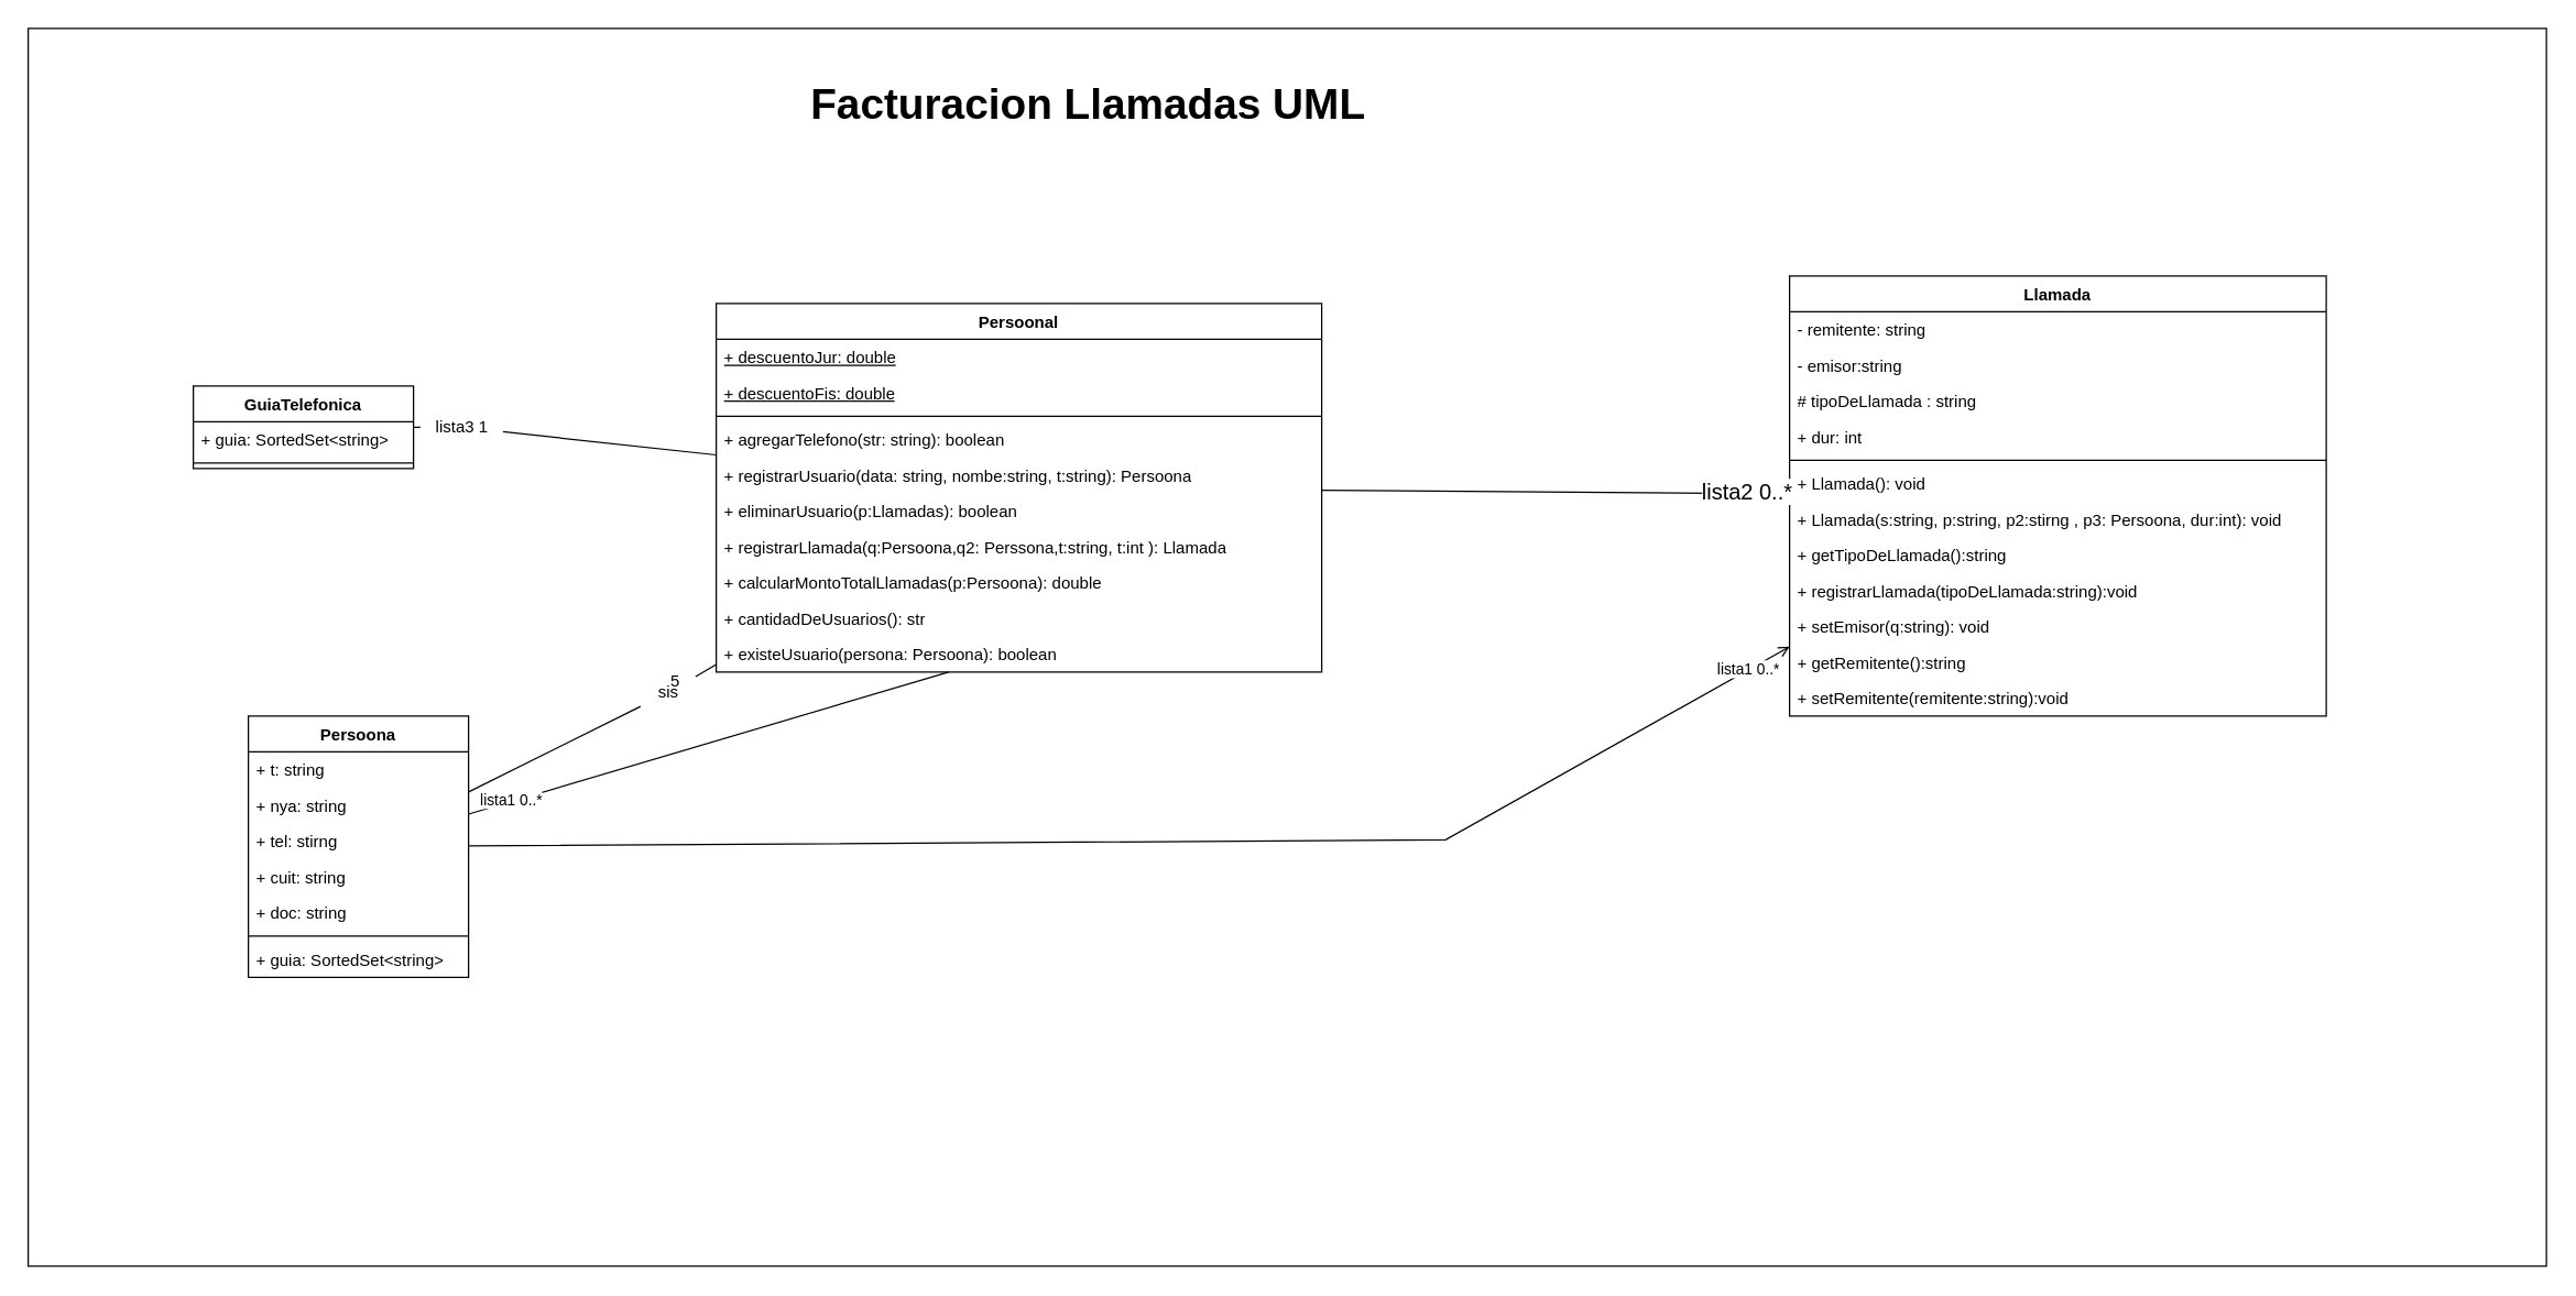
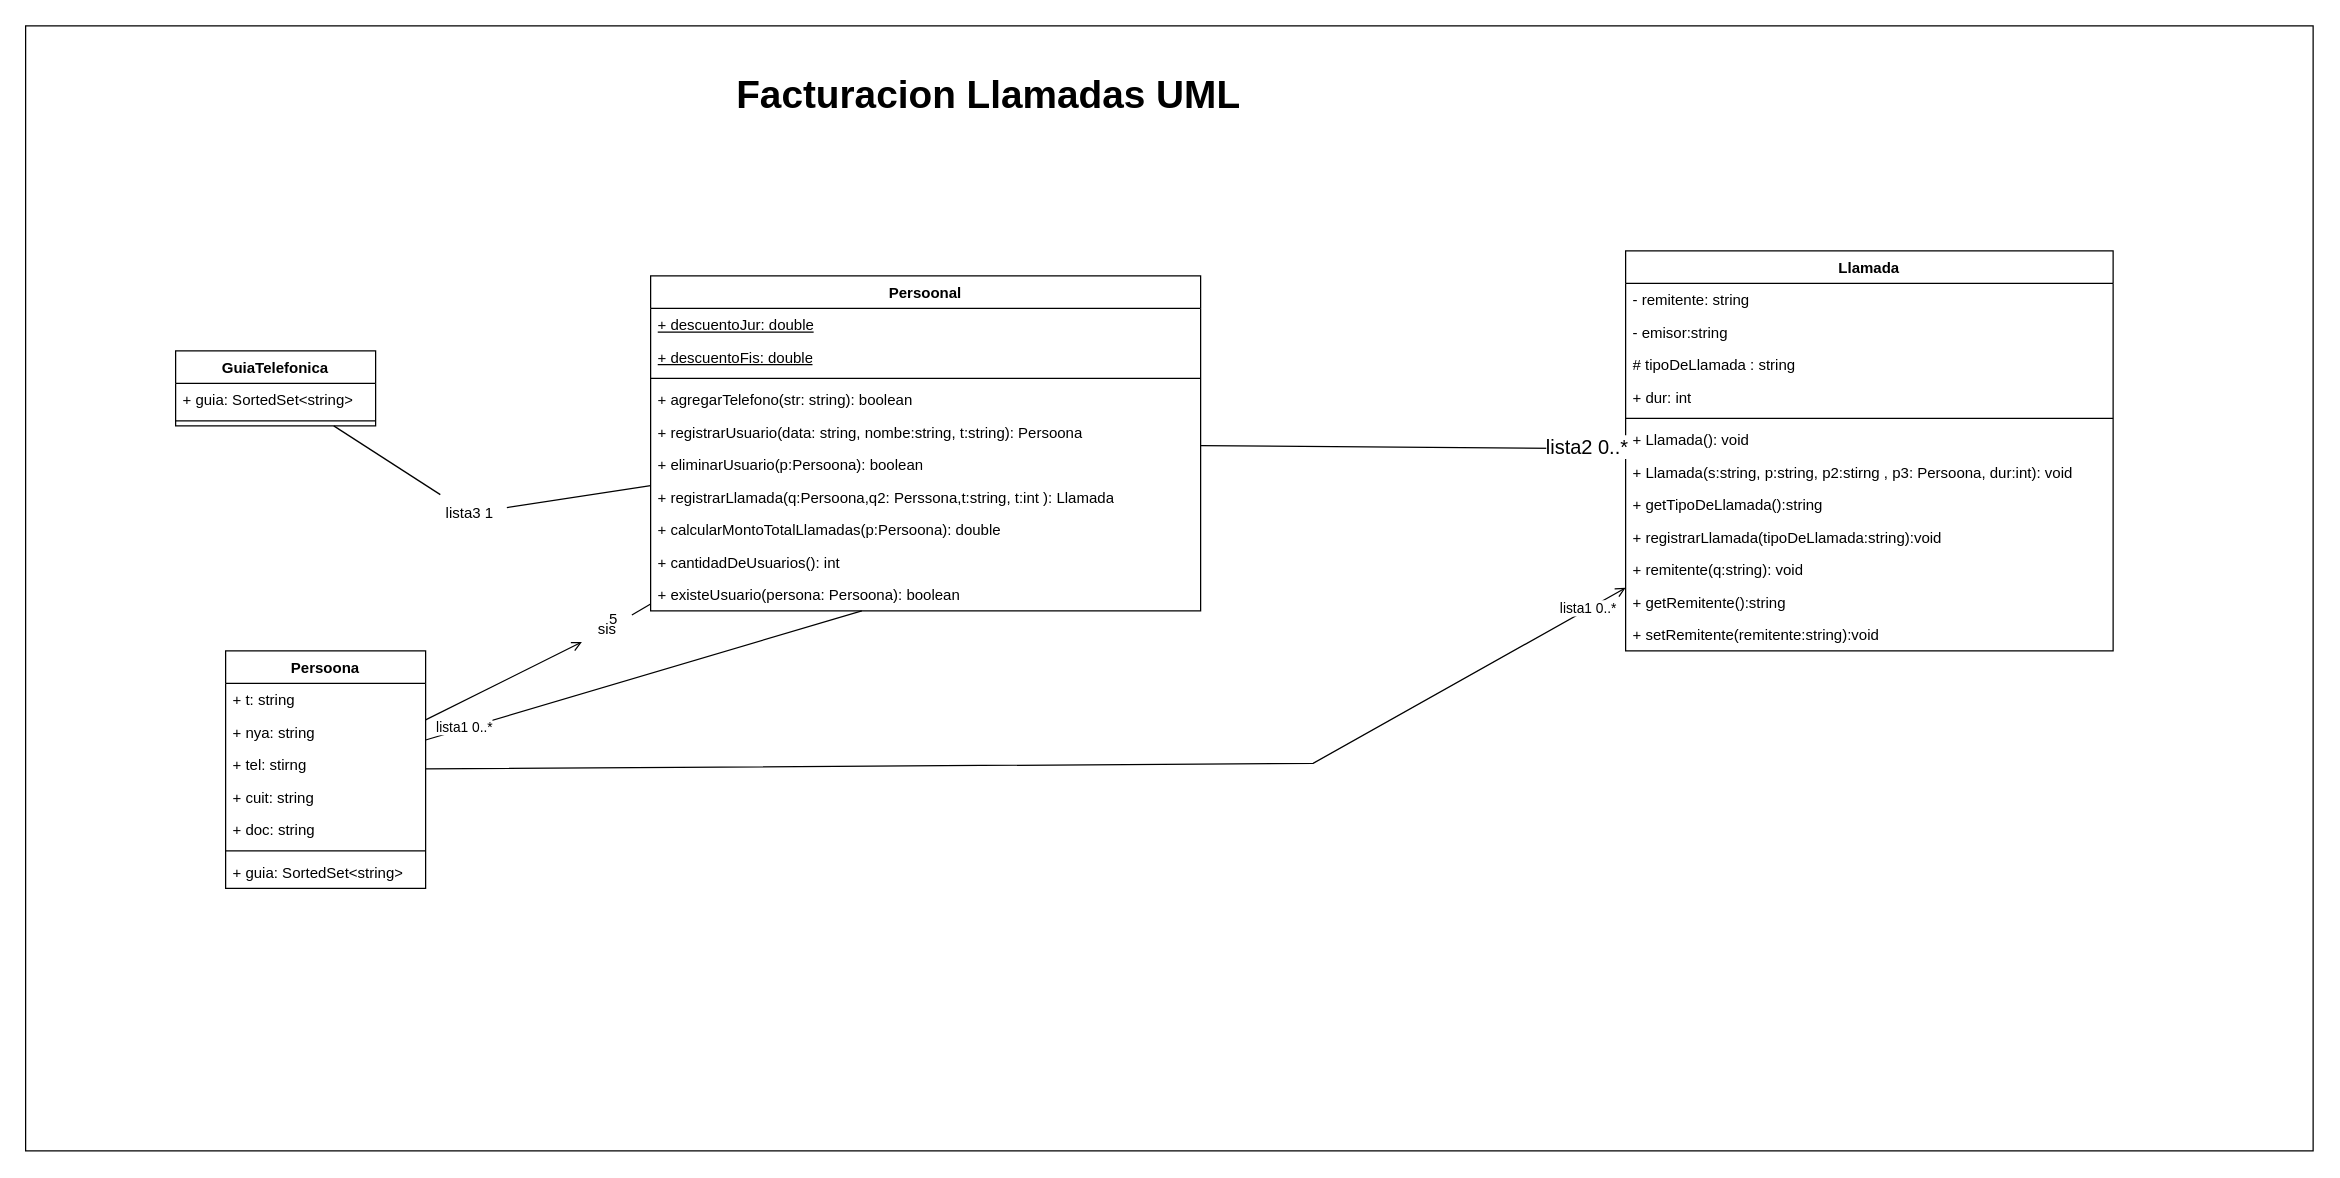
- <mxCell id="40" value="lista3 1" style="text;html=1;align=center;verticalAlign=middle;resizable=0;points=[];autosize=1;strokeColor=none;fillColor=none;" parent="1" vertex="1"><mxGeometry x="305" y="295" width="60" height="30" as="geometry" /></mxCell>
+ <mxCell id="40" value="lista3 1" style="text;html=1;align=center;verticalAlign=middle;resizable=0;points=[];autosize=1;strokeColor=none;fillColor=none;" parent="1" vertex="1"><mxGeometry x="345" y="395" width="60" height="30" as="geometry" /></mxCell>
- <mxCell id="22" value="+ eliminarUsuario(p:Llamadas): boolean" style="text;strokeColor=none;fillColor=none;align=left;verticalAlign=top;spacingLeft=4;spacingRight=4;overflow=hidden;rotatable=0;points=[[0,0.5],[1,0.5]];portConstraint=eastwest;whiteSpace=wrap;html=1;" parent="16" vertex="1"><mxGeometry y="138" width="440" height="26" as="geometry" /></mxCell>
+ <mxCell id="22" value="+ eliminarUsuario(p:Persoona): boolean" style="text;strokeColor=none;fillColor=none;align=left;verticalAlign=top;spacingLeft=4;spacingRight=4;overflow=hidden;rotatable=0;points=[[0,0.5],[1,0.5]];portConstraint=eastwest;whiteSpace=wrap;html=1;" parent="16" vertex="1"><mxGeometry y="138" width="440" height="26" as="geometry" /></mxCell>
- <mxCell id="25" value="+ cantidadDeUsuarios(): str" style="text;strokeColor=none;fillColor=none;align=left;verticalAlign=top;spacingLeft=4;spacingRight=4;overflow=hidden;rotatable=0;points=[[0,0.5],[1,0.5]];portConstraint=eastwest;whiteSpace=wrap;html=1;" parent="16" vertex="1"><mxGeometry y="216" width="440" height="26" as="geometry" /></mxCell>
+ <mxCell id="25" value="+ cantidadDeUsuarios(): int" style="text;strokeColor=none;fillColor=none;align=left;verticalAlign=top;spacingLeft=4;spacingRight=4;overflow=hidden;rotatable=0;points=[[0,0.5],[1,0.5]];portConstraint=eastwest;whiteSpace=wrap;html=1;" parent="16" vertex="1"><mxGeometry y="216" width="440" height="26" as="geometry" /></mxCell>
- <mxCell id="13" value="+ setEmisor(q:string): void" style="text;strokeColor=none;fillColor=none;align=left;verticalAlign=top;spacingLeft=4;spacingRight=4;overflow=hidden;rotatable=0;points=[[0,0.5],[1,0.5]];portConstraint=eastwest;whiteSpace=wrap;html=1;" parent="3" vertex="1"><mxGeometry y="242" width="390" height="26" as="geometry" /></mxCell>
+ <mxCell id="13" value="+ remitente(q:string): void" style="text;strokeColor=none;fillColor=none;align=left;verticalAlign=top;spacingLeft=4;spacingRight=4;overflow=hidden;rotatable=0;points=[[0,0.5],[1,0.5]];portConstraint=eastwest;whiteSpace=wrap;html=1;" parent="3" vertex="1"><mxGeometry y="242" width="390" height="26" as="geometry" /></mxCell>
- <mxCell id="42" value="" style="endArrow=none;html=1;rounded=0;" parent="1" source="30" target="43" edge="1"><mxGeometry width="50" height="50" relative="1" as="geometry"><mxPoint x="20" y="507" as="sourcePoint" /><mxPoint x="430" y="398" as="targetPoint" /></mxGeometry></mxCell>
+ <mxCell id="42" value="" style="endArrow=open;html=1;rounded=0;" parent="1" source="30" target="43" edge="1"><mxGeometry width="50" height="50" relative="1" as="geometry"><mxPoint x="20" y="507" as="sourcePoint" /><mxPoint x="430" y="398" as="targetPoint" /></mxGeometry></mxCell>
